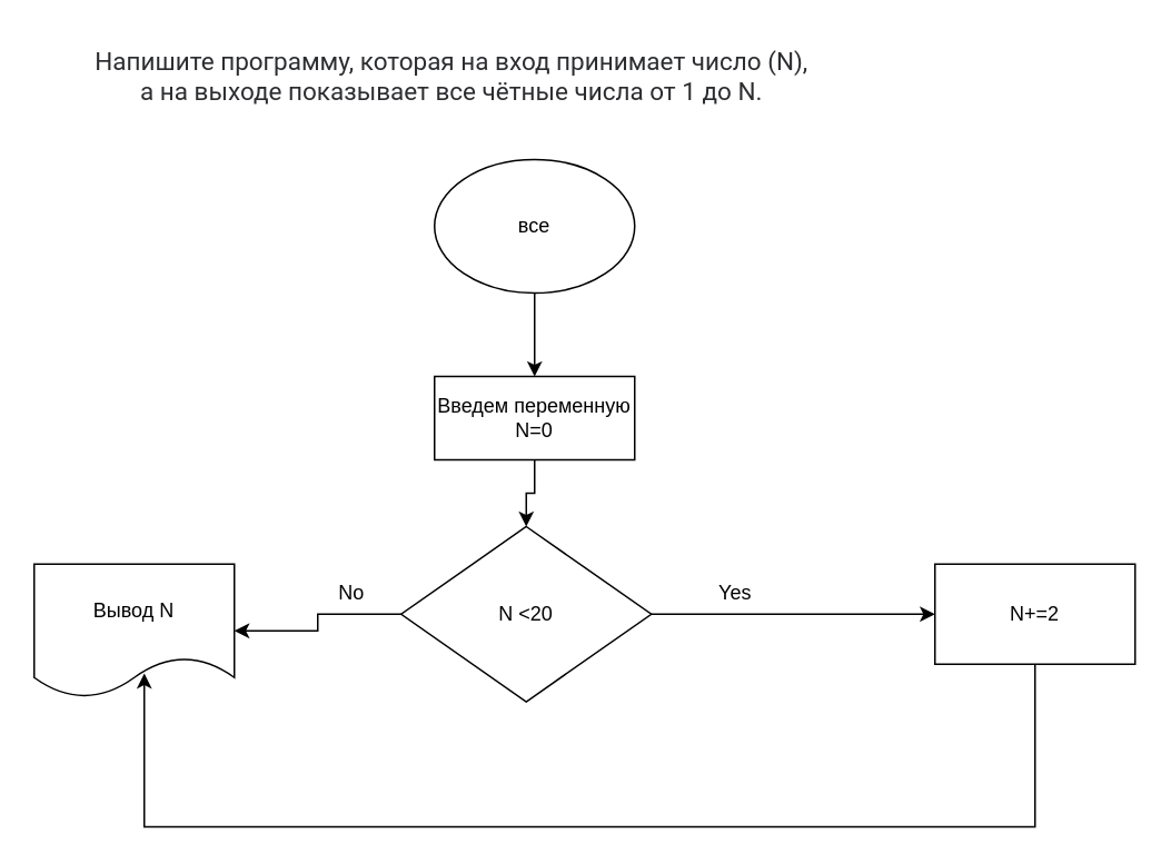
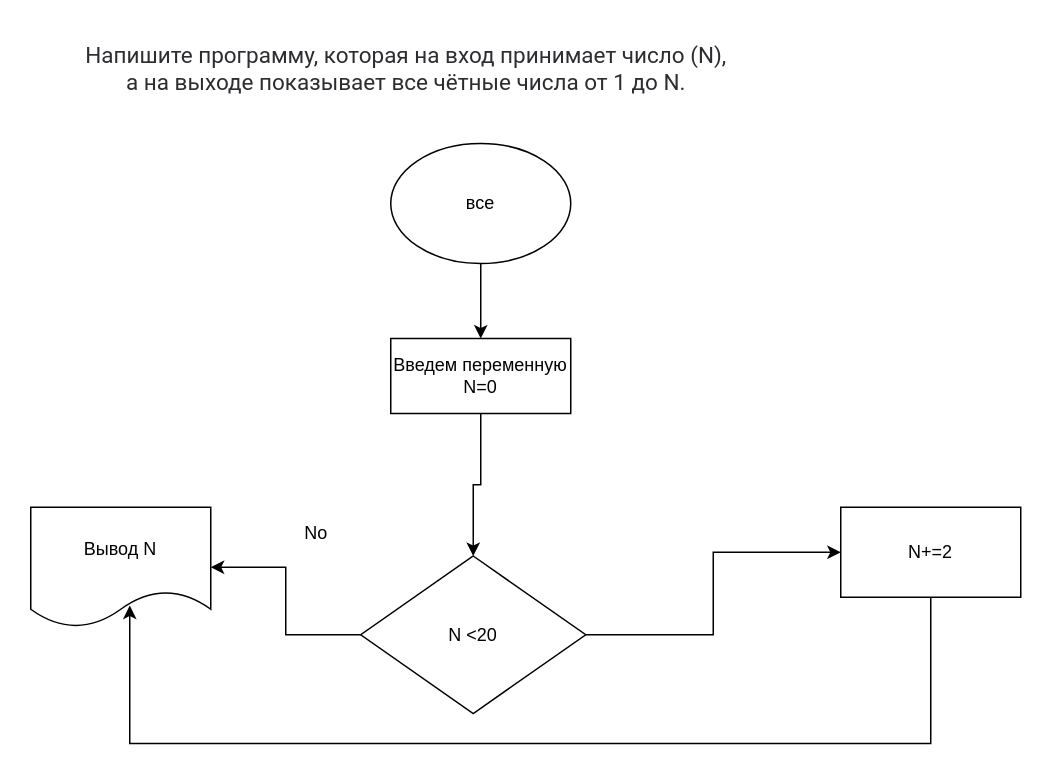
- <mxCell id="13" value="Yes" style="text;html=1;align=center;verticalAlign=middle;resizable=0;points=[];autosize=1;strokeColor=none;fillColor=none;" vertex="1" parent="1"><mxGeometry x="420" y="340" width="40" height="30" as="geometry" /></mxCell>
- <mxCell id="9" value="N &amp;lt;20" style="rhombus;whiteSpace=wrap;html=1;" parent="1" vertex="1"><mxGeometry x="240" y="315" width="150" height="105" as="geometry" /></mxCell>
+ <mxCell id="9" value="N &amp;lt;20" style="rhombus;whiteSpace=wrap;html=1;" parent="1" vertex="1"><mxGeometry x="240" y="370" width="150" height="105" as="geometry" /></mxCell>
